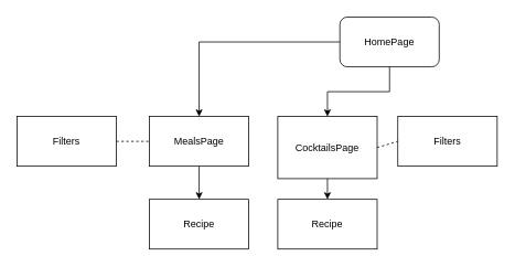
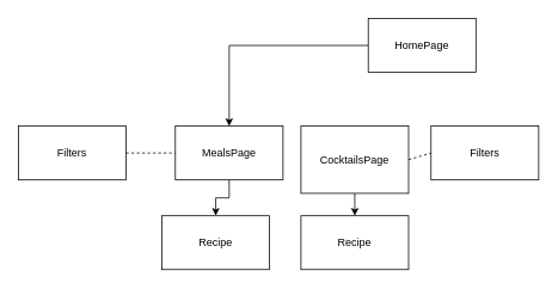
- <mxCell id="4" value="HomePage" style="whiteSpace=wrap;html=1;rounded=1;" vertex="1" parent="1"><mxGeometry x="410" y="20" width="120" height="60" as="geometry" /></mxCell>
+ <mxCell id="4" value="HomePage" style="rounded=0;whiteSpace=wrap;html=1;" vertex="1" parent="1"><mxGeometry x="410" y="20" width="120" height="60" as="geometry" /></mxCell>
- <mxCell id="3" style="edgeStyle=orthogonalEdgeStyle;rounded=0;orthogonalLoop=1;jettySize=auto;html=1;exitX=0.5;exitY=1;exitDx=0;exitDy=0;entryX=0.5;entryY=0;entryDx=0;entryDy=0;" edge="1" parent="1" source="4" target="8"><mxGeometry relative="1" as="geometry" /></mxCell>
- <mxCell id="6" value="MealsPage" style="rounded=0;whiteSpace=wrap;html=1;" vertex="1" parent="1"><mxGeometry x="180" y="140" width="120" height="60" as="geometry" /></mxCell>
+ <mxCell id="6" value="MealsPage" style="rounded=0;whiteSpace=wrap;html=1;" vertex="1" parent="1"><mxGeometry x="195" y="140" width="120" height="60" as="geometry" /></mxCell>
